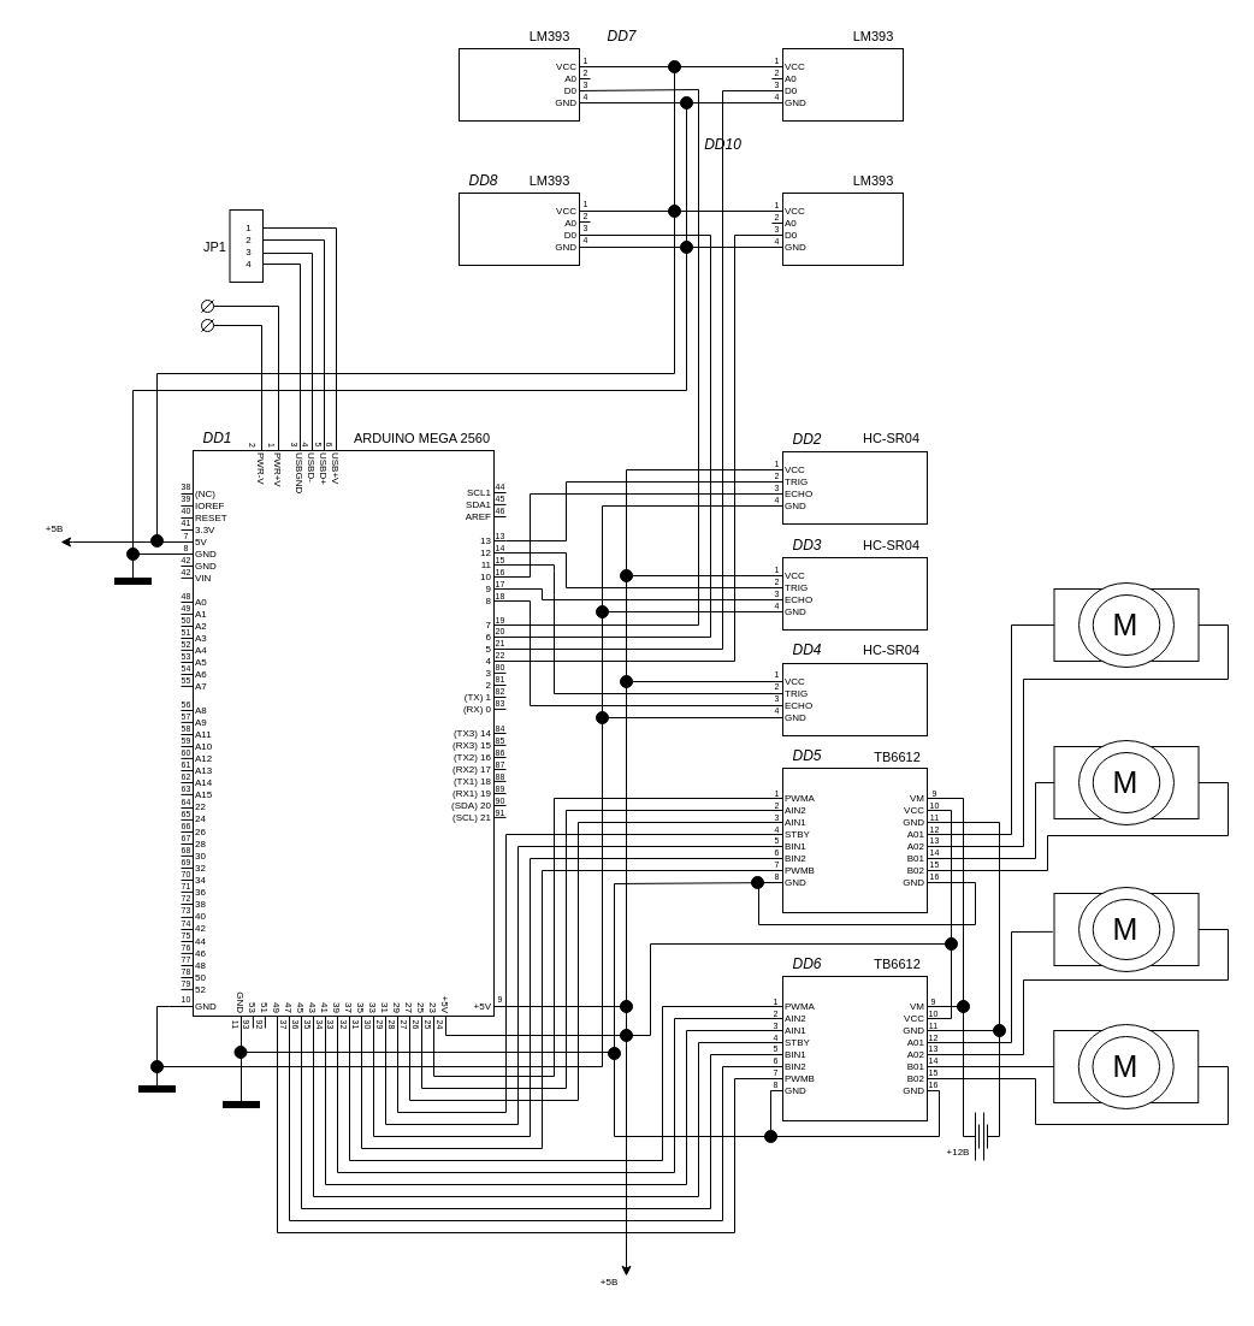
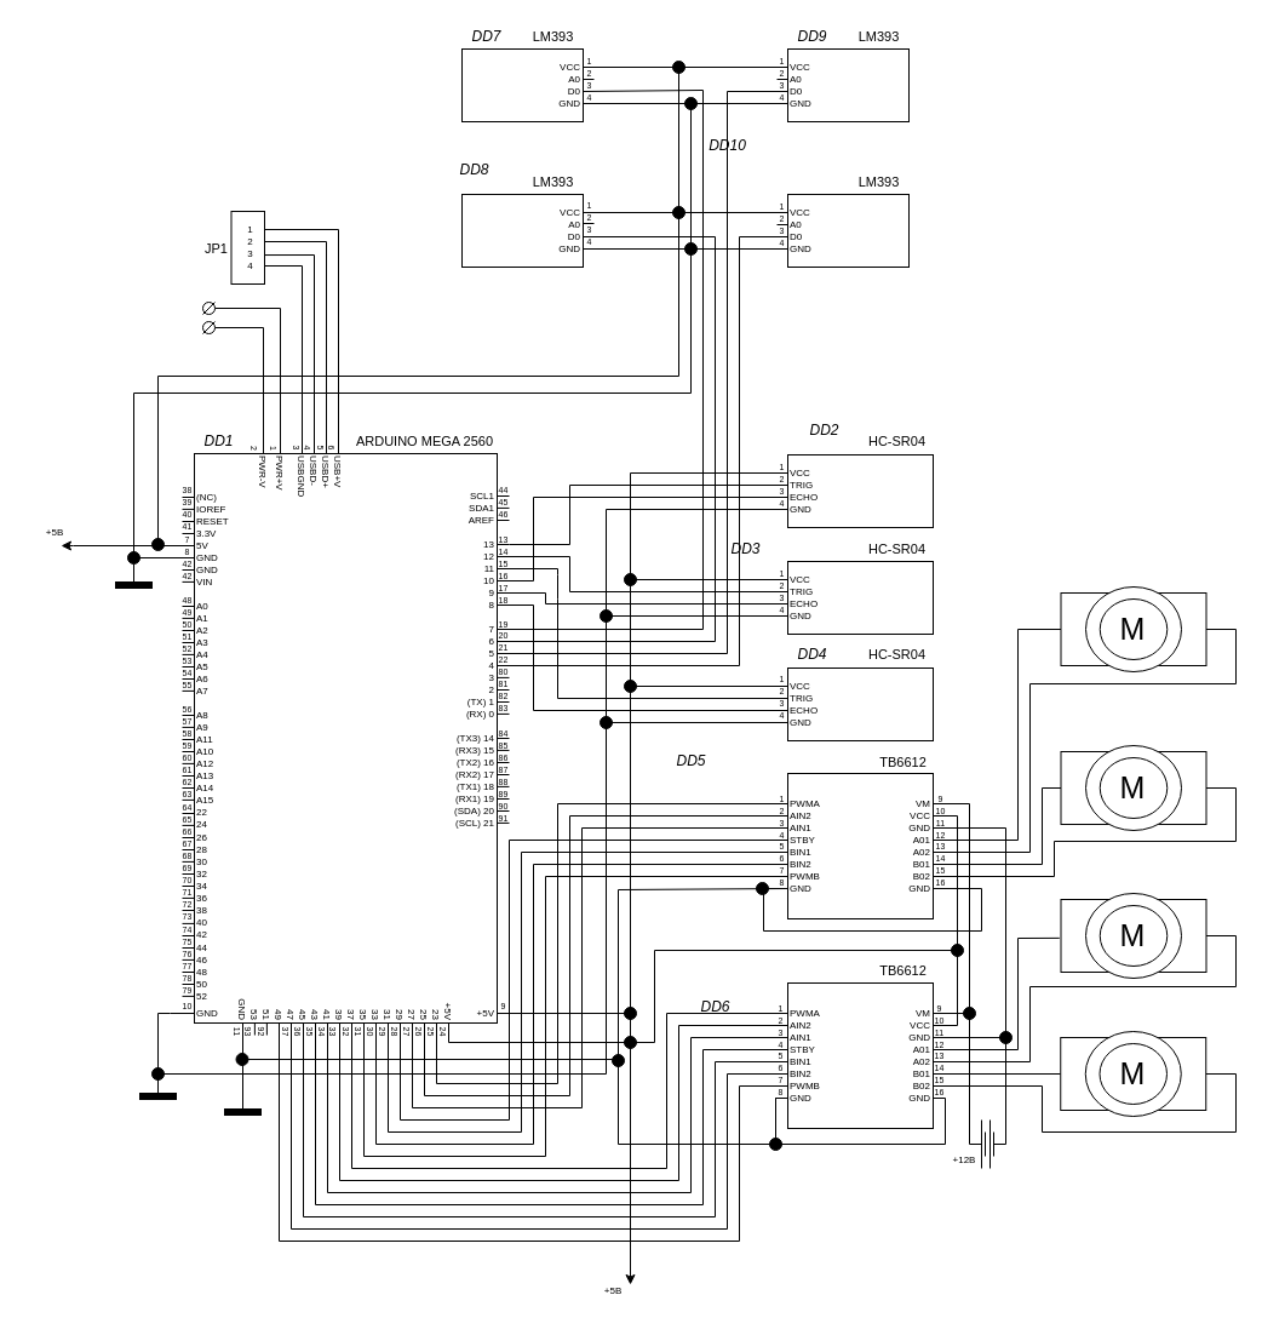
- <mxCell id="340" value="&lt;font style=&quot;font-size: 12px;&quot;&gt;&lt;i style=&quot;font-size: 12px;&quot;&gt;DD7&lt;/i&gt;&lt;/font&gt;" style="text;html=1;align=center;verticalAlign=middle;resizable=0;points=[];autosize=1;strokeColor=none;fillColor=none;fontSize=12;strokeWidth=1;" vertex="1" parent="1"><mxGeometry x="496" y="20" width="40" height="20" as="geometry" /></mxCell>
+ <mxCell id="340" value="&lt;font style=&quot;font-size: 12px;&quot;&gt;&lt;i style=&quot;font-size: 12px;&quot;&gt;DD7&lt;/i&gt;&lt;/font&gt;" style="text;html=1;align=center;verticalAlign=middle;resizable=0;points=[];autosize=1;strokeColor=none;fillColor=none;fontSize=12;strokeWidth=1;" vertex="1" parent="1"><mxGeometry x="381" y="20" width="40" height="20" as="geometry" /></mxCell>
+ <mxCell id="342" value="&lt;font style=&quot;font-size: 12px;&quot;&gt;&lt;i style=&quot;font-size: 12px;&quot;&gt;DD9&lt;/i&gt;&lt;/font&gt;" style="text;html=1;align=center;verticalAlign=middle;resizable=0;points=[];autosize=1;strokeColor=none;fillColor=none;fontSize=12;strokeWidth=1;" vertex="1" parent="1"><mxGeometry x="650" y="20" width="40" height="20" as="geometry" /></mxCell>
- <mxCell id="341" value="&lt;font style=&quot;font-size: 12px;&quot;&gt;&lt;i style=&quot;font-size: 12px;&quot;&gt;DD8&lt;/i&gt;&lt;/font&gt;" style="text;html=1;align=center;verticalAlign=middle;resizable=0;points=[];autosize=1;strokeColor=none;fillColor=none;fontSize=12;strokeWidth=1;" vertex="1" parent="1"><mxGeometry x="381" y="140" width="40" height="20" as="geometry" /></mxCell>
+ <mxCell id="341" value="&lt;font style=&quot;font-size: 12px;&quot;&gt;&lt;i style=&quot;font-size: 12px;&quot;&gt;DD8&lt;/i&gt;&lt;/font&gt;" style="text;html=1;align=center;verticalAlign=middle;resizable=0;points=[];autosize=1;strokeColor=none;fillColor=none;fontSize=12;strokeWidth=1;" vertex="1" parent="1"><mxGeometry x="371" y="130" width="40" height="20" as="geometry" /></mxCell>
- <mxCell id="334" value="&lt;font style=&quot;font-size: 12px;&quot;&gt;&lt;i style=&quot;font-size: 12px;&quot;&gt;DD2&lt;/i&gt;&lt;/font&gt;" style="text;html=1;align=center;verticalAlign=middle;resizable=0;points=[];autosize=1;strokeColor=none;fillColor=none;fontSize=12;strokeWidth=1;" vertex="1" parent="1"><mxGeometry x="650" y="355" width="40" height="20" as="geometry" /></mxCell>
+ <mxCell id="334" value="&lt;font style=&quot;font-size: 12px;&quot;&gt;&lt;i style=&quot;font-size: 12px;&quot;&gt;DD2&lt;/i&gt;&lt;/font&gt;" style="text;html=1;align=center;verticalAlign=middle;resizable=0;points=[];autosize=1;strokeColor=none;fillColor=none;fontSize=12;strokeWidth=1;" vertex="1" parent="1"><mxGeometry x="660" y="345" width="40" height="20" as="geometry" /></mxCell>
- <mxCell id="335" value="&lt;font style=&quot;font-size: 12px;&quot;&gt;&lt;i style=&quot;font-size: 12px;&quot;&gt;DD3&lt;/i&gt;&lt;/font&gt;" style="text;html=1;align=center;verticalAlign=middle;resizable=0;points=[];autosize=1;strokeColor=none;fillColor=none;fontSize=12;strokeWidth=1;" vertex="1" parent="1"><mxGeometry x="650" y="443" width="40" height="20" as="geometry" /></mxCell>
+ <mxCell id="335" value="&lt;font style=&quot;font-size: 12px;&quot;&gt;&lt;i style=&quot;font-size: 12px;&quot;&gt;DD3&lt;/i&gt;&lt;/font&gt;" style="text;html=1;align=center;verticalAlign=middle;resizable=0;points=[];autosize=1;strokeColor=none;fillColor=none;fontSize=12;strokeWidth=1;" vertex="1" parent="1"><mxGeometry x="595" y="443" width="40" height="20" as="geometry" /></mxCell>
- <mxCell id="337" value="&lt;font style=&quot;font-size: 12px;&quot;&gt;&lt;i style=&quot;font-size: 12px;&quot;&gt;DD5&lt;/i&gt;&lt;/font&gt;" style="text;html=1;align=center;verticalAlign=middle;resizable=0;points=[];autosize=1;strokeColor=none;fillColor=none;fontSize=12;strokeWidth=1;" vertex="1" parent="1"><mxGeometry x="650" y="618" width="40" height="20" as="geometry" /></mxCell>
+ <mxCell id="337" value="&lt;font style=&quot;font-size: 12px;&quot;&gt;&lt;i style=&quot;font-size: 12px;&quot;&gt;DD5&lt;/i&gt;&lt;/font&gt;" style="text;html=1;align=center;verticalAlign=middle;resizable=0;points=[];autosize=1;strokeColor=none;fillColor=none;fontSize=12;strokeWidth=1;" vertex="1" parent="1"><mxGeometry x="550" y="618" width="40" height="20" as="geometry" /></mxCell>
- <mxCell id="338" value="&lt;font style=&quot;font-size: 12px;&quot;&gt;&lt;i style=&quot;font-size: 12px;&quot;&gt;DD6&lt;/i&gt;&lt;/font&gt;" style="text;html=1;align=center;verticalAlign=middle;resizable=0;points=[];autosize=1;strokeColor=none;fillColor=none;fontSize=12;strokeWidth=1;" vertex="1" parent="1"><mxGeometry x="650" y="791" width="40" height="20" as="geometry" /></mxCell>
+ <mxCell id="338" value="&lt;font style=&quot;font-size: 12px;&quot;&gt;&lt;i style=&quot;font-size: 12px;&quot;&gt;DD6&lt;/i&gt;&lt;/font&gt;" style="text;html=1;align=center;verticalAlign=middle;resizable=0;points=[];autosize=1;strokeColor=none;fillColor=none;fontSize=12;strokeWidth=1;" vertex="1" parent="1"><mxGeometry x="570" y="821" width="40" height="20" as="geometry" /></mxCell>
